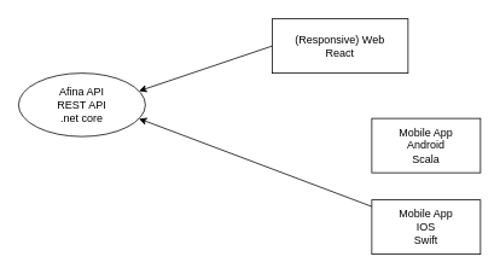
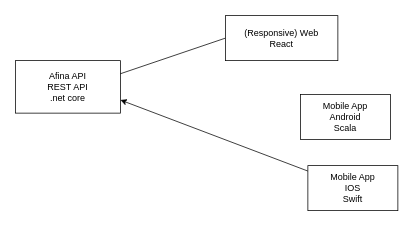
- <mxCell id="3" style="edgeStyle=none;html=1;exitX=0;exitY=0.5;exitDx=0;exitDy=0;entryX=1;entryY=0.25;entryDx=0;entryDy=0;" parent="1" source="4" target="2" edge="1"><mxGeometry relative="1" as="geometry" /></mxCell>
+ <mxCell id="3" style="edgeStyle=none;html=1;exitX=0;exitY=0.5;exitDx=0;exitDy=0;entryX=1;entryY=0.25;entryDx=0;entryDy=0;endArrow=none;" parent="1" source="4" target="2" edge="1"><mxGeometry relative="1" as="geometry" /></mxCell>
- <mxCell id="2" value="Afina API&lt;br&gt;REST API&lt;br&gt;.net core" style="ellipse;whiteSpace=wrap;html=1;" parent="1" vertex="1"><mxGeometry x="20" y="80" width="140" height="70" as="geometry" /></mxCell>
+ <mxCell id="2" value="Afina API&lt;br&gt;REST API&lt;br&gt;.net core" style="rounded=0;whiteSpace=wrap;html=1;" parent="1" vertex="1"><mxGeometry x="20" y="80" width="140" height="70" as="geometry" /></mxCell>
- <mxCell id="5" value="Mobile App&lt;br&gt;Android&lt;br&gt;Scala" style="rounded=0;whiteSpace=wrap;html=1;" parent="1" vertex="1"><mxGeometry x="410" y="130" width="120" height="60" as="geometry" /></mxCell>
+ <mxCell id="5" value="Mobile App&lt;br&gt;Android&lt;br&gt;Scala" style="rounded=0;whiteSpace=wrap;html=1;" parent="1" vertex="1"><mxGeometry x="400" y="125" width="120" height="60" as="geometry" /></mxCell>
